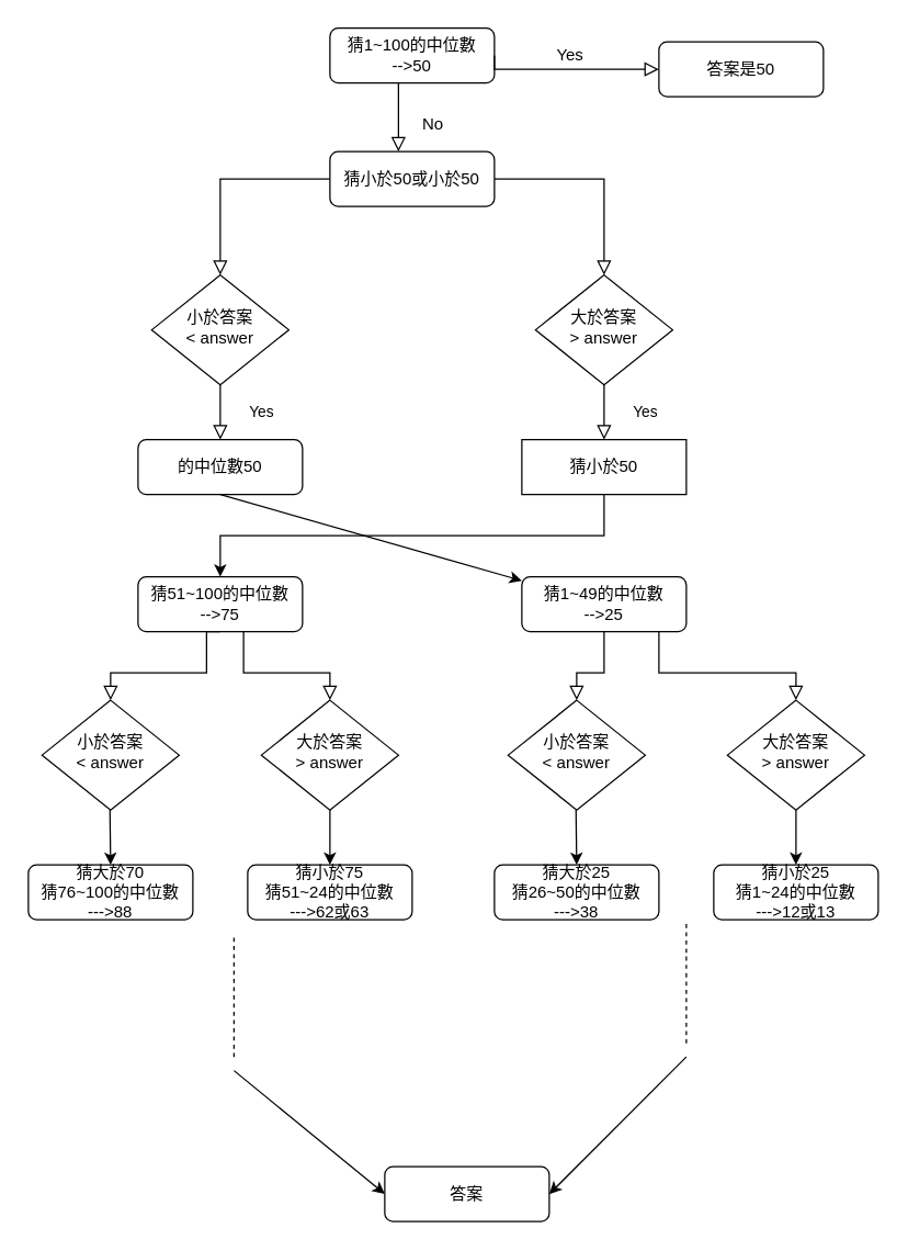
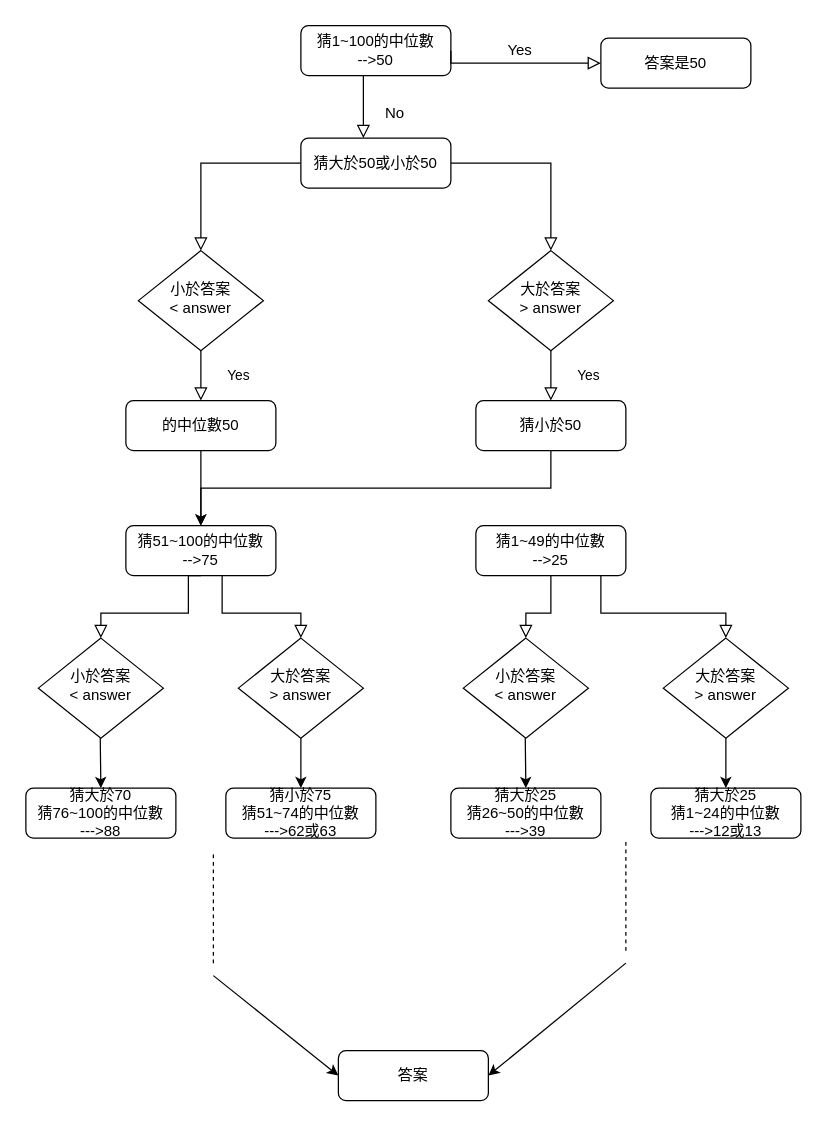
- <mxCell id="35" value="猜小於50或小於50" style="rounded=1;whiteSpace=wrap;html=1;fontSize=12;glass=0;strokeWidth=1;shadow=0;" vertex="1" parent="1"><mxGeometry x="240" y="110" width="120" height="40" as="geometry" /></mxCell>
+ <mxCell id="35" value="猜大於50或小於50" style="rounded=1;whiteSpace=wrap;html=1;fontSize=12;glass=0;strokeWidth=1;shadow=0;" vertex="1" parent="1"><mxGeometry x="240" y="110" width="120" height="40" as="geometry" /></mxCell>
- <mxCell id="7" value="猜小於50" style="whiteSpace=wrap;html=1;fontSize=12;glass=0;strokeWidth=1;shadow=0;rounded=0;" parent="1" vertex="1"><mxGeometry x="380" y="320" width="120" height="40" as="geometry" /></mxCell>
+ <mxCell id="7" value="猜小於50" style="rounded=1;whiteSpace=wrap;html=1;fontSize=12;glass=0;strokeWidth=1;shadow=0;" parent="1" vertex="1"><mxGeometry x="380" y="320" width="120" height="40" as="geometry" /></mxCell>
- <mxCell id="14" value="" style="endArrow=classic;html=1;exitX=0.5;exitY=1;exitDx=0;exitDy=0;" edge="1" parent="1" source="10" target="11"><mxGeometry width="50" height="50" relative="1" as="geometry"><mxPoint x="110" y="460" as="sourcePoint" /><mxPoint x="160" y="410" as="targetPoint" /></mxGeometry></mxCell>
+ <mxCell id="14" value="" style="endArrow=classic;html=1;exitX=0.5;exitY=1;exitDx=0;exitDy=0;entryX=0.5;entryY=0;entryDx=0;entryDy=0;" edge="1" parent="1" source="10" target="12"><mxGeometry width="50" height="50" relative="1" as="geometry"><mxPoint x="110" y="460" as="sourcePoint" /><mxPoint x="160" y="410" as="targetPoint" /></mxGeometry></mxCell>
- <mxCell id="21" value="猜小於75&lt;br&gt;猜51~24的中位數&lt;br&gt;---&amp;gt;62或63" style="rounded=1;whiteSpace=wrap;html=1;fontSize=12;glass=0;strokeWidth=1;shadow=0;" vertex="1" parent="1"><mxGeometry x="180" y="630" width="120" height="40" as="geometry" /></mxCell>
+ <mxCell id="21" value="猜小於75&lt;br&gt;猜51~74的中位數&lt;br&gt;---&amp;gt;62或63" style="rounded=1;whiteSpace=wrap;html=1;fontSize=12;glass=0;strokeWidth=1;shadow=0;" vertex="1" parent="1"><mxGeometry x="180" y="630" width="120" height="40" as="geometry" /></mxCell>
- <mxCell id="25" value="猜大於25&lt;br&gt;猜26~50的中位數&lt;br&gt;---&amp;gt;38" style="rounded=1;whiteSpace=wrap;html=1;fontSize=12;glass=0;strokeWidth=1;shadow=0;" vertex="1" parent="1"><mxGeometry x="360" y="630" width="120" height="40" as="geometry" /></mxCell>
+ <mxCell id="25" value="猜大於25&lt;br&gt;猜26~50的中位數&lt;br&gt;---&amp;gt;39" style="rounded=1;whiteSpace=wrap;html=1;fontSize=12;glass=0;strokeWidth=1;shadow=0;" vertex="1" parent="1"><mxGeometry x="360" y="630" width="120" height="40" as="geometry" /></mxCell>
- <mxCell id="27" value="猜小於25&lt;br&gt;猜1~24的中位數&lt;br&gt;---&amp;gt;12或13" style="rounded=1;whiteSpace=wrap;html=1;fontSize=12;glass=0;strokeWidth=1;shadow=0;" vertex="1" parent="1"><mxGeometry x="520" y="630" width="120" height="40" as="geometry" /></mxCell>
+ <mxCell id="27" value="猜大於25&lt;br&gt;猜1~24的中位數&lt;br&gt;---&amp;gt;12或13" style="rounded=1;whiteSpace=wrap;html=1;fontSize=12;glass=0;strokeWidth=1;shadow=0;" vertex="1" parent="1"><mxGeometry x="520" y="630" width="120" height="40" as="geometry" /></mxCell>
- <mxCell id="41" value="答案" style="rounded=1;whiteSpace=wrap;html=1;fontSize=12;glass=0;strokeWidth=1;shadow=0;" vertex="1" parent="1"><mxGeometry x="280" y="850" width="120" height="40" as="geometry" /></mxCell>
+ <mxCell id="41" value="答案" style="rounded=1;whiteSpace=wrap;html=1;fontSize=12;glass=0;strokeWidth=1;shadow=0;" vertex="1" parent="1"><mxGeometry x="270" y="840" width="120" height="40" as="geometry" /></mxCell>
